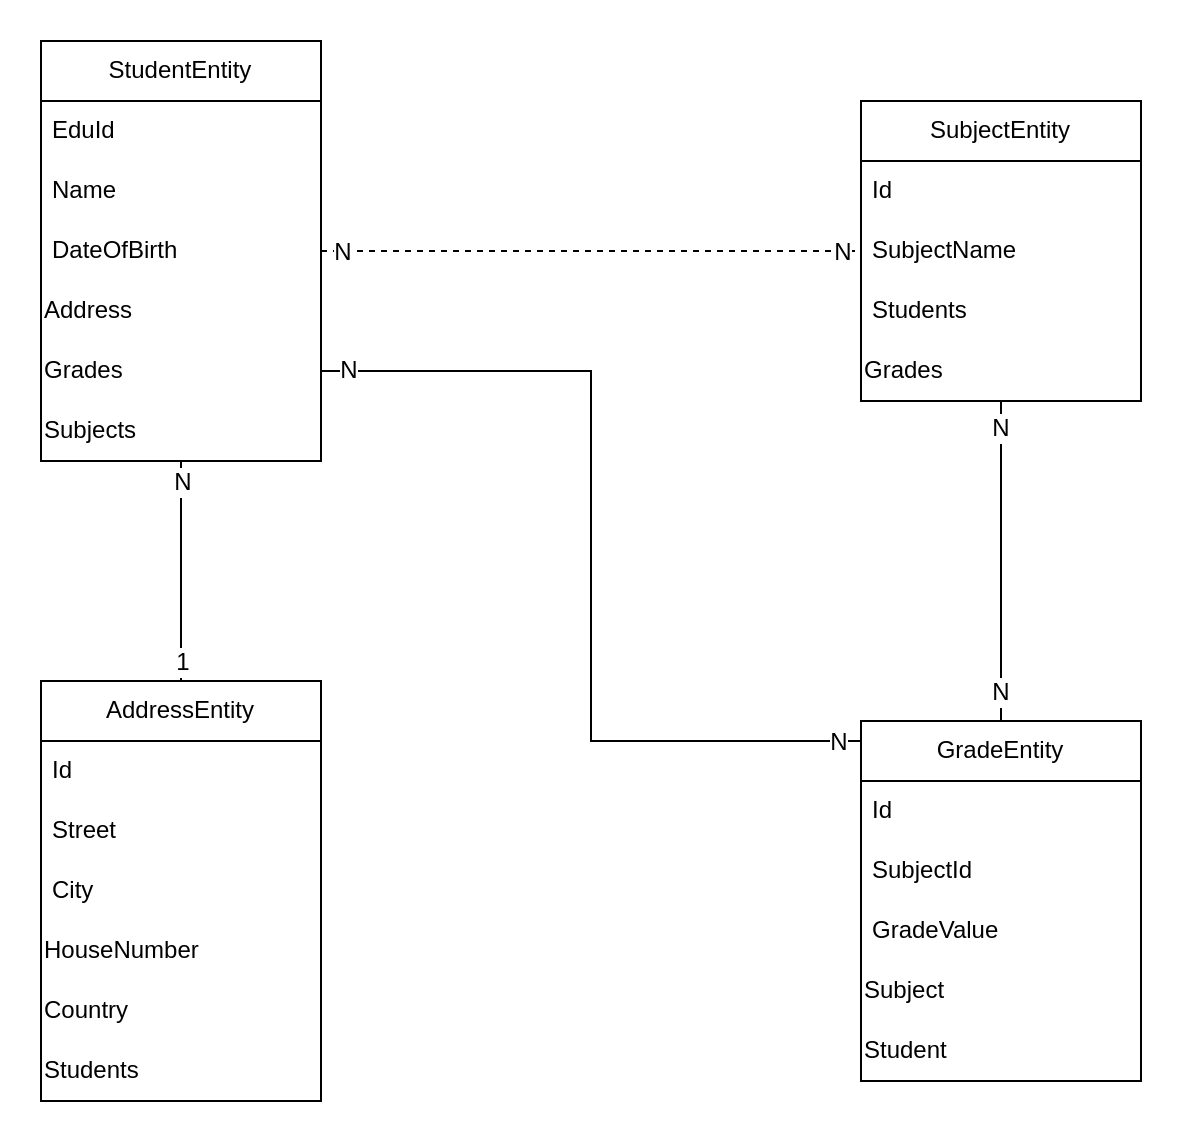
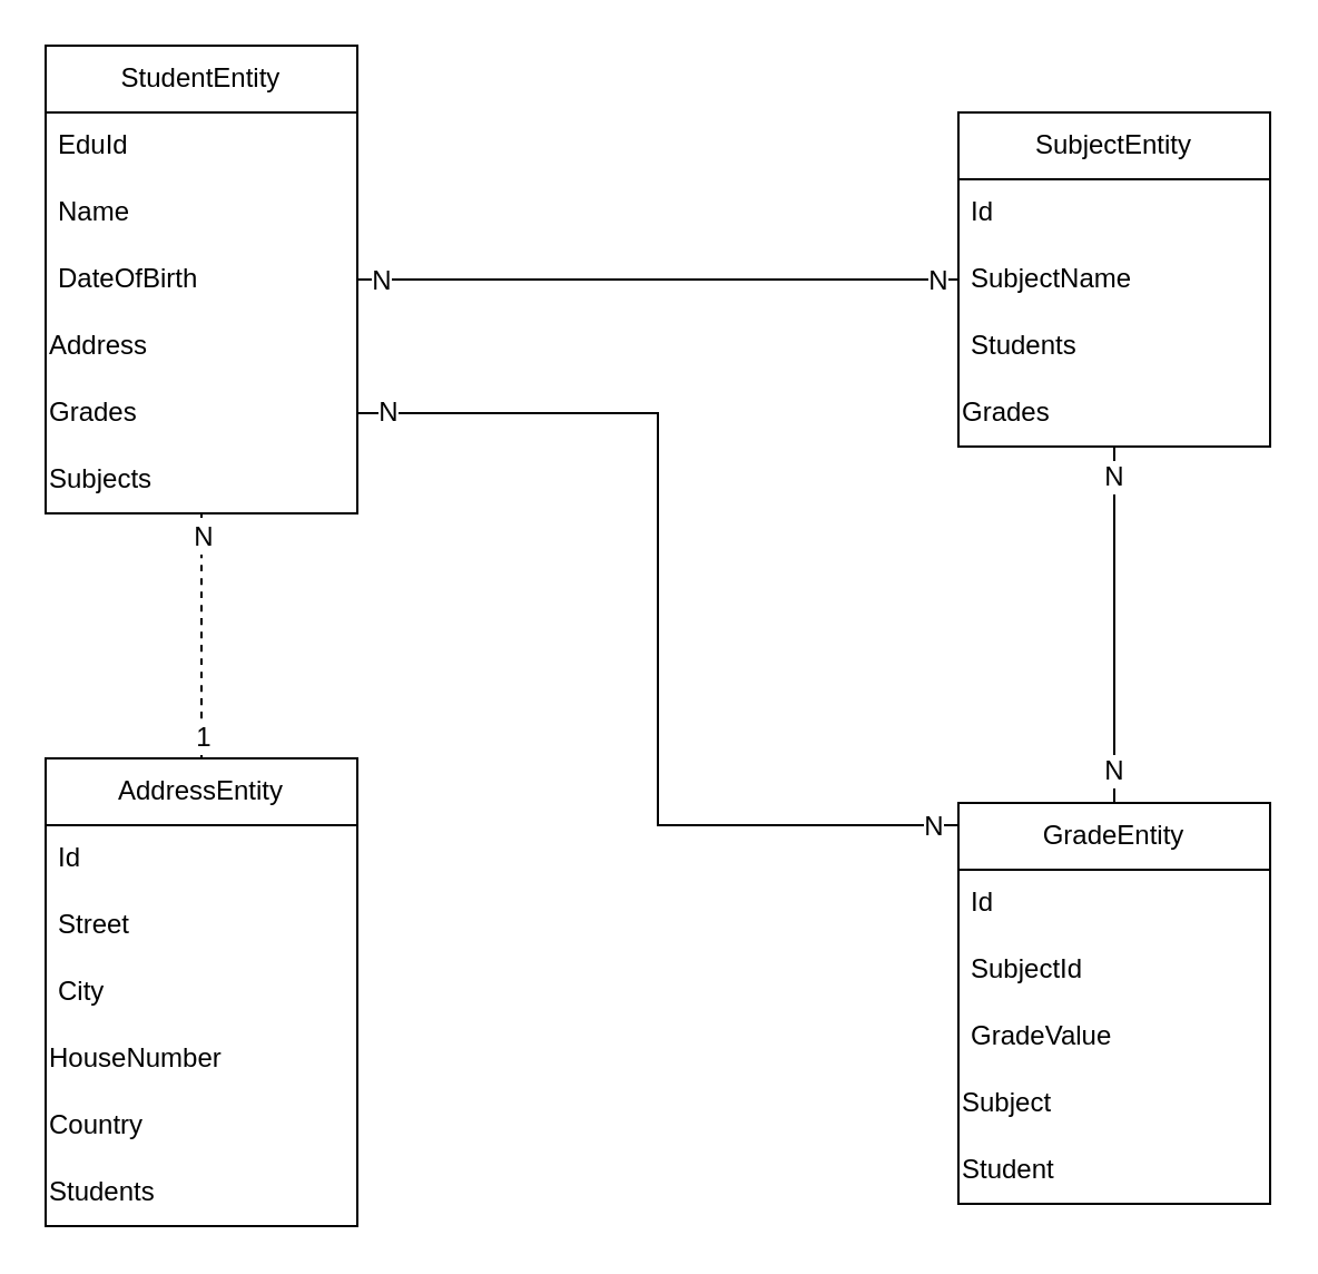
- <mxCell id="36" style="edgeStyle=orthogonalEdgeStyle;rounded=0;orthogonalLoop=1;jettySize=auto;html=1;entryX=0;entryY=0.5;entryDx=0;entryDy=0;endArrow=none;endFill=0;dashed=1;" parent="1" source="5" target="33" edge="1"><mxGeometry relative="1" as="geometry" /></mxCell>
+ <mxCell id="36" style="edgeStyle=orthogonalEdgeStyle;rounded=0;orthogonalLoop=1;jettySize=auto;html=1;entryX=0;entryY=0.5;entryDx=0;entryDy=0;endArrow=none;endFill=0;" parent="1" source="5" target="33" edge="1"><mxGeometry relative="1" as="geometry" /></mxCell>
- <mxCell id="9" style="edgeStyle=none;curved=1;rounded=0;orthogonalLoop=1;jettySize=auto;html=1;entryX=0.5;entryY=1;entryDx=0;entryDy=0;fontSize=12;startSize=8;endSize=8;endArrow=none;endFill=0;" edge="1" parent="1" source="12" target="8"><mxGeometry relative="1" as="geometry" /></mxCell>
+ <mxCell id="9" style="edgeStyle=none;curved=1;rounded=0;orthogonalLoop=1;jettySize=auto;html=1;entryX=0.5;entryY=1;entryDx=0;entryDy=0;fontSize=12;startSize=8;endSize=8;endArrow=none;endFill=0;dashed=1;" edge="1" parent="1" source="12" target="8"><mxGeometry relative="1" as="geometry" /></mxCell>
